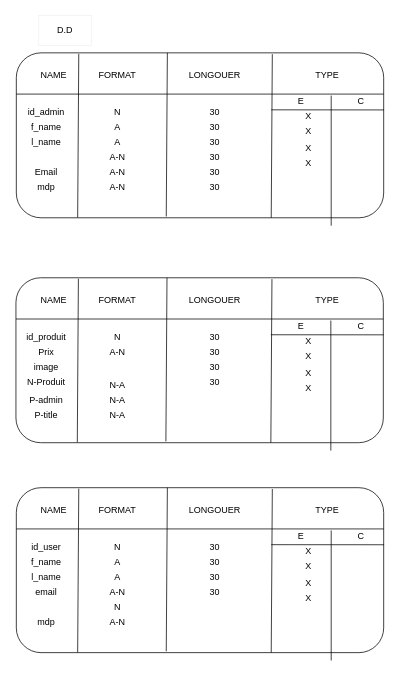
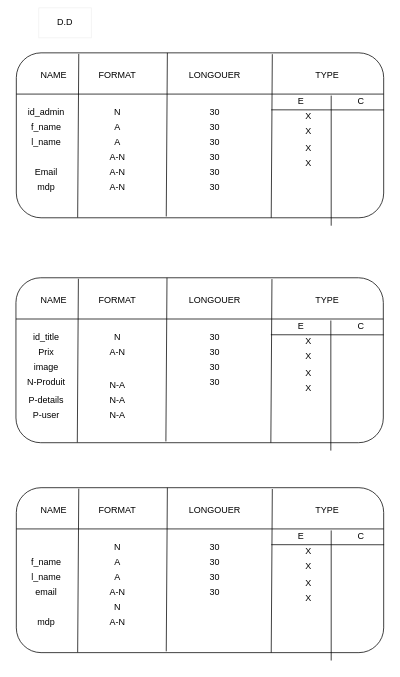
- <mxCell id="7" value="D.D" style="text;html=1;fillColor=none;align=center;verticalAlign=middle;whiteSpace=wrap;rounded=0;strokeWidth=1;perimeterSpacing=0;strokeColor=#f0f0f0;" vertex="1" parent="1"><mxGeometry x="51" y="20" width="70" height="40" as="geometry" /></mxCell>
+ <mxCell id="7" value="D.D" style="text;html=1;fillColor=none;align=center;verticalAlign=middle;whiteSpace=wrap;rounded=0;strokeWidth=1;perimeterSpacing=0;strokeColor=#f0f0f0;" vertex="1" parent="1"><mxGeometry x="51" y="10" width="70" height="40" as="geometry" /></mxCell>
- <mxCell id="43" value="id_produit" style="text;html=1;align=center;verticalAlign=middle;whiteSpace=wrap;rounded=0;strokeWidth=1;perimeterSpacing=0;" vertex="1" parent="1"><mxGeometry x="40.51" y="430" width="40" height="40" as="geometry" /></mxCell>
+ <mxCell id="43" value="id_title" style="text;html=1;align=center;verticalAlign=middle;whiteSpace=wrap;rounded=0;strokeWidth=1;perimeterSpacing=0;" vertex="1" parent="1"><mxGeometry x="40.51" y="430" width="40" height="40" as="geometry" /></mxCell>
- <mxCell id="62" value="P-admin" style="text;html=1;fillColor=none;align=center;verticalAlign=middle;whiteSpace=wrap;rounded=0;strokeWidth=1;perimeterSpacing=0;" vertex="1" parent="1"><mxGeometry x="31" y="522.5" width="60" height="20" as="geometry" /></mxCell>
+ <mxCell id="62" value="P-details" style="text;html=1;fillColor=none;align=center;verticalAlign=middle;whiteSpace=wrap;rounded=0;strokeWidth=1;perimeterSpacing=0;" vertex="1" parent="1"><mxGeometry x="31" y="522.5" width="60" height="20" as="geometry" /></mxCell>
- <mxCell id="63" value="P-title" style="text;html=1;fillColor=none;align=center;verticalAlign=middle;whiteSpace=wrap;rounded=0;strokeWidth=1;perimeterSpacing=0;" vertex="1" parent="1"><mxGeometry x="30.51" y="545" width="60" height="15" as="geometry" /></mxCell>
+ <mxCell id="63" value="P-user" style="text;html=1;fillColor=none;align=center;verticalAlign=middle;whiteSpace=wrap;rounded=0;strokeWidth=1;perimeterSpacing=0;" vertex="1" parent="1"><mxGeometry x="30.51" y="545" width="60" height="15" as="geometry" /></mxCell>
- <mxCell id="77" value="id_user" style="text;html=1;align=center;verticalAlign=middle;whiteSpace=wrap;rounded=0;strokeWidth=1;perimeterSpacing=0;" vertex="1" parent="1"><mxGeometry x="41" y="720" width="40" height="20" as="geometry" /></mxCell>
